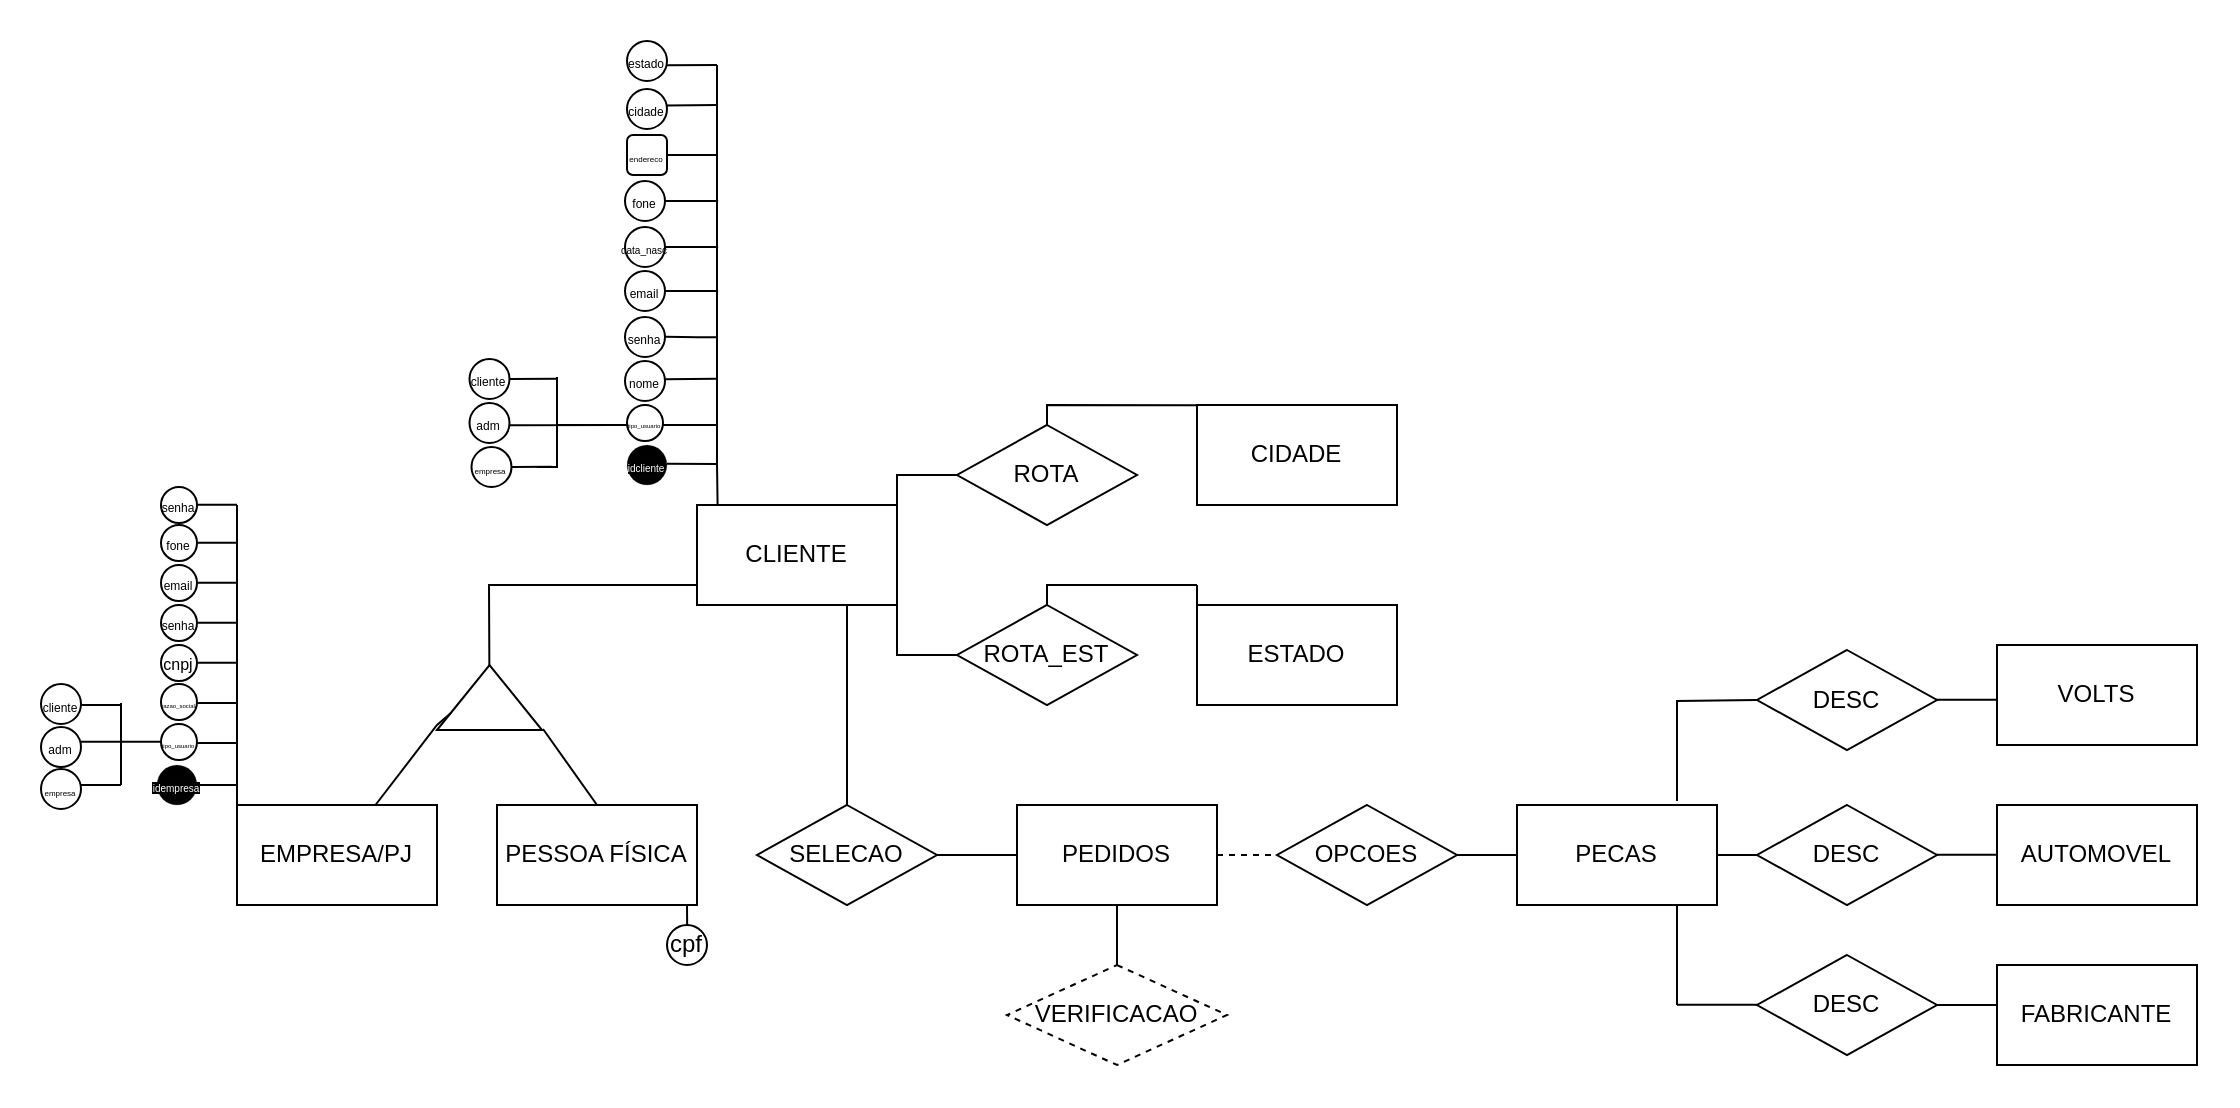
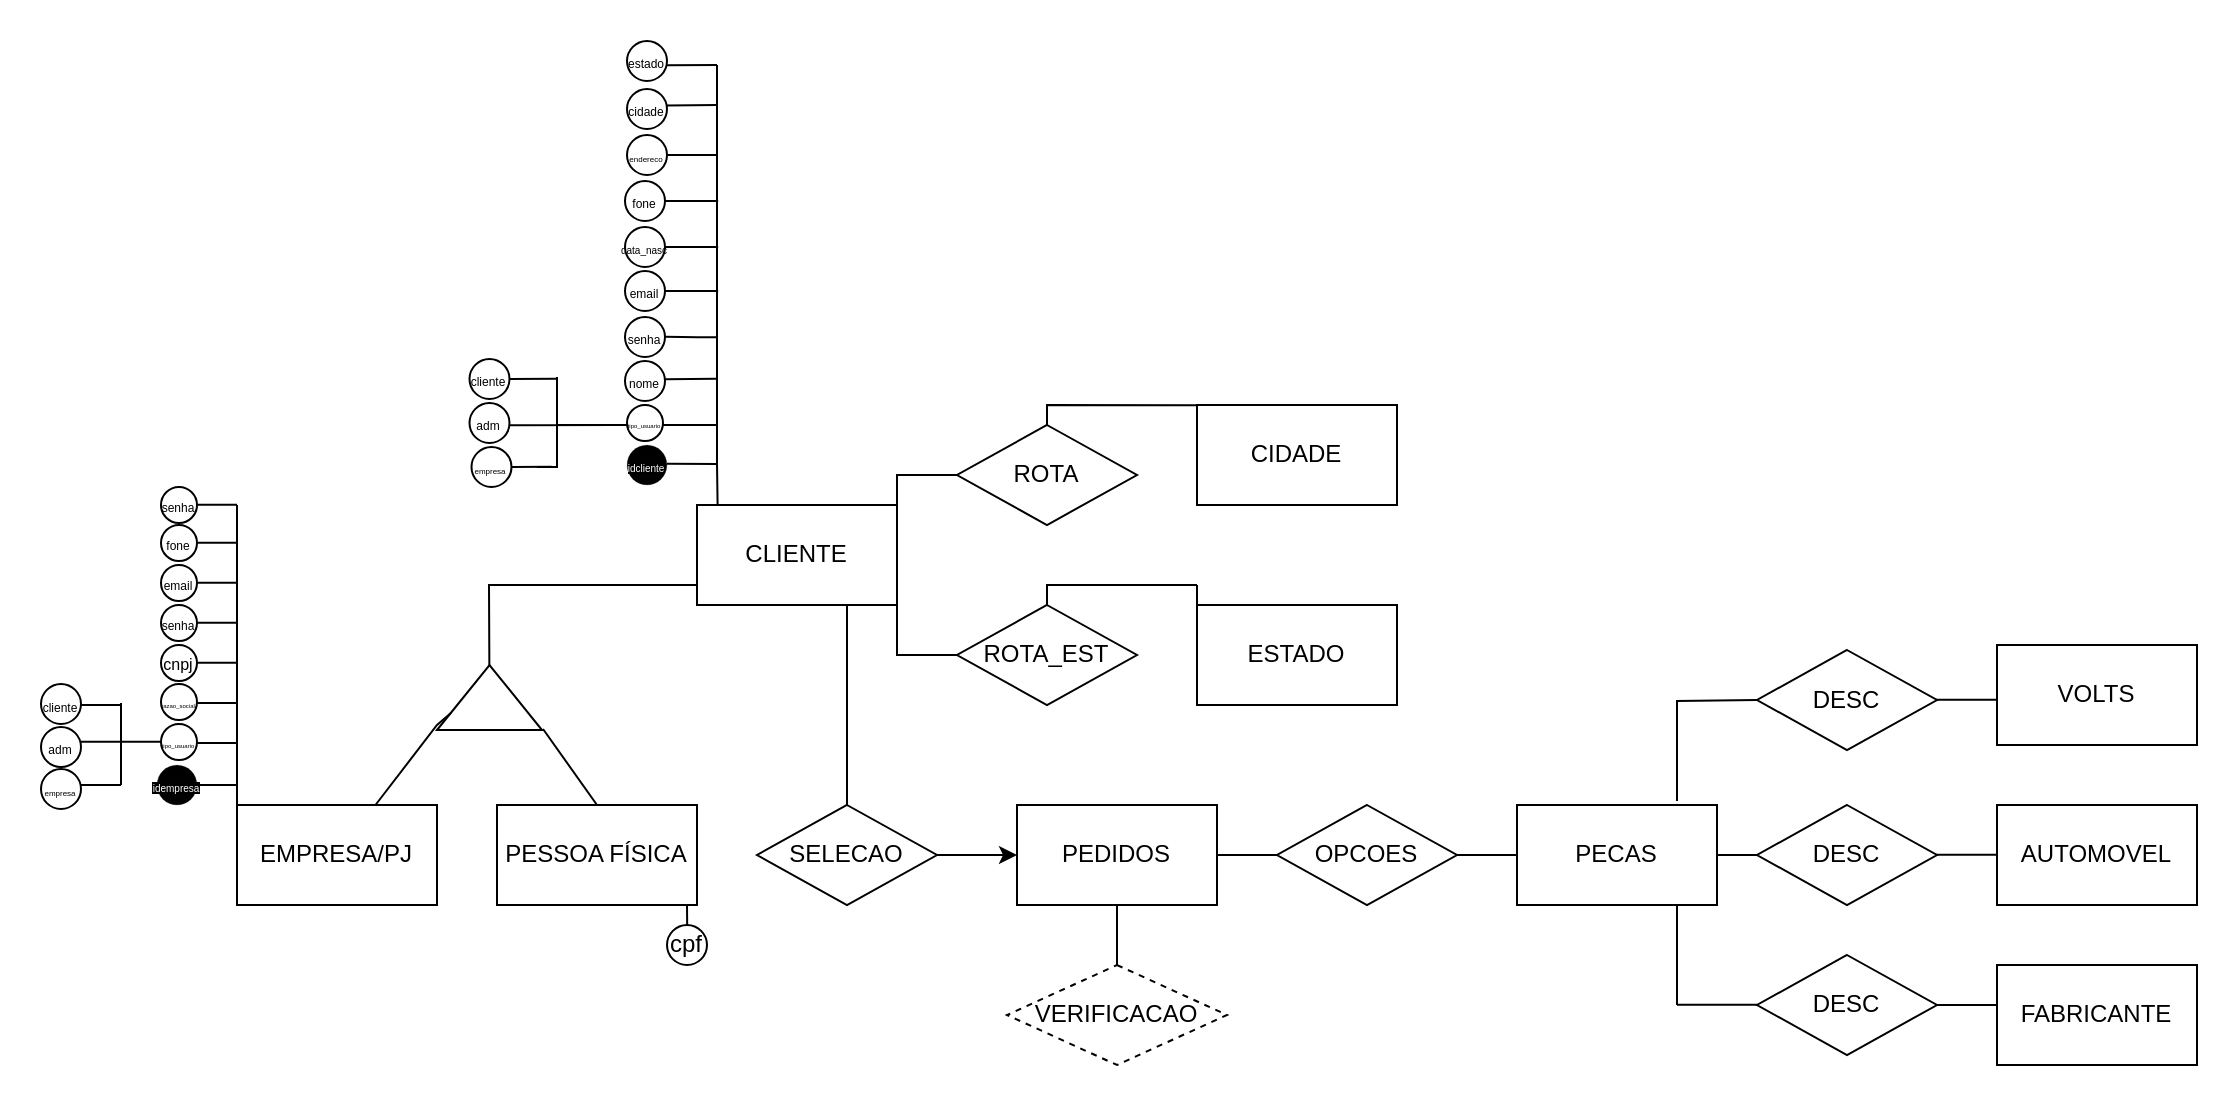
- <mxCell id="56" value="&lt;font style=&quot;font-size: 4px;&quot;&gt;endereco&lt;/font&gt;" style="whiteSpace=wrap;html=1;aspect=fixed;rounded=1;" parent="1" vertex="1"><mxGeometry x="313" y="67" width="20" height="20" as="geometry" /></mxCell>
+ <mxCell id="56" value="&lt;font style=&quot;font-size: 4px;&quot;&gt;endereco&lt;/font&gt;" style="ellipse;whiteSpace=wrap;html=1;aspect=fixed;" parent="1" vertex="1"><mxGeometry x="313" y="67" width="20" height="20" as="geometry" /></mxCell>
- <mxCell id="12" value="" style="endArrow=none;html=1;rounded=0;exitX=1;exitY=0.5;exitDx=0;exitDy=0;" parent="1" source="9" target="11" edge="1"><mxGeometry width="50" height="50" relative="1" as="geometry"><mxPoint x="428" y="432" as="sourcePoint" /><mxPoint x="478" y="382" as="targetPoint" /></mxGeometry></mxCell>
+ <mxCell id="12" value="" style="endArrow=classic;html=1;rounded=0;exitX=1;exitY=0.5;exitDx=0;exitDy=0;" parent="1" source="9" target="11" edge="1"><mxGeometry width="50" height="50" relative="1" as="geometry"><mxPoint x="428" y="432" as="sourcePoint" /><mxPoint x="478" y="382" as="targetPoint" /></mxGeometry></mxCell>
- <mxCell id="25" value="" style="endArrow=none;html=1;rounded=0;entryX=0;entryY=0.5;entryDx=0;entryDy=0;dashed=1;" parent="1" source="11" target="24" edge="1"><mxGeometry width="50" height="50" relative="1" as="geometry"><mxPoint x="628" y="462" as="sourcePoint" /><mxPoint x="678" y="412" as="targetPoint" /></mxGeometry></mxCell>
+ <mxCell id="25" value="" style="endArrow=none;html=1;rounded=0;entryX=0;entryY=0.5;entryDx=0;entryDy=0;" parent="1" source="11" target="24" edge="1"><mxGeometry width="50" height="50" relative="1" as="geometry"><mxPoint x="628" y="462" as="sourcePoint" /><mxPoint x="678" y="412" as="targetPoint" /></mxGeometry></mxCell>
